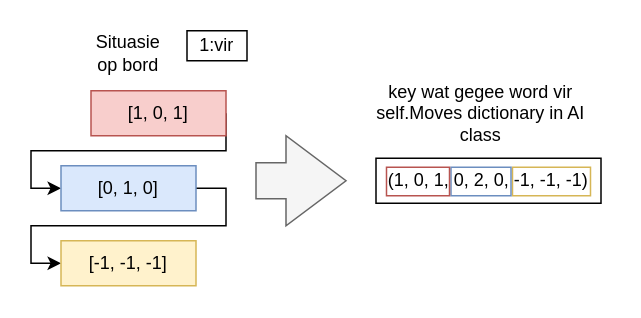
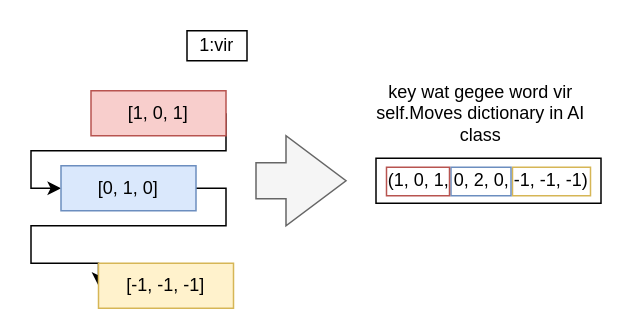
- <mxCell id="12" value="Situasie op bord" style="text;html=1;align=center;verticalAlign=middle;whiteSpace=wrap;rounded=0;" vertex="1" parent="1"><mxGeometry x="55" y="20" width="60" height="30" as="geometry" /></mxCell>
- <mxCell id="6" value="[-1, -1, -1]" style="rounded=0;whiteSpace=wrap;html=1;fillColor=#fff2cc;strokeColor=#d6b656;" vertex="1" parent="1"><mxGeometry x="40" y="160" width="90" height="30" as="geometry" /></mxCell>
+ <mxCell id="6" value="[-1, -1, -1]" style="rounded=0;whiteSpace=wrap;html=1;fillColor=#fff2cc;strokeColor=#d6b656;" vertex="1" parent="1"><mxGeometry x="65" y="175" width="90" height="30" as="geometry" /></mxCell>
